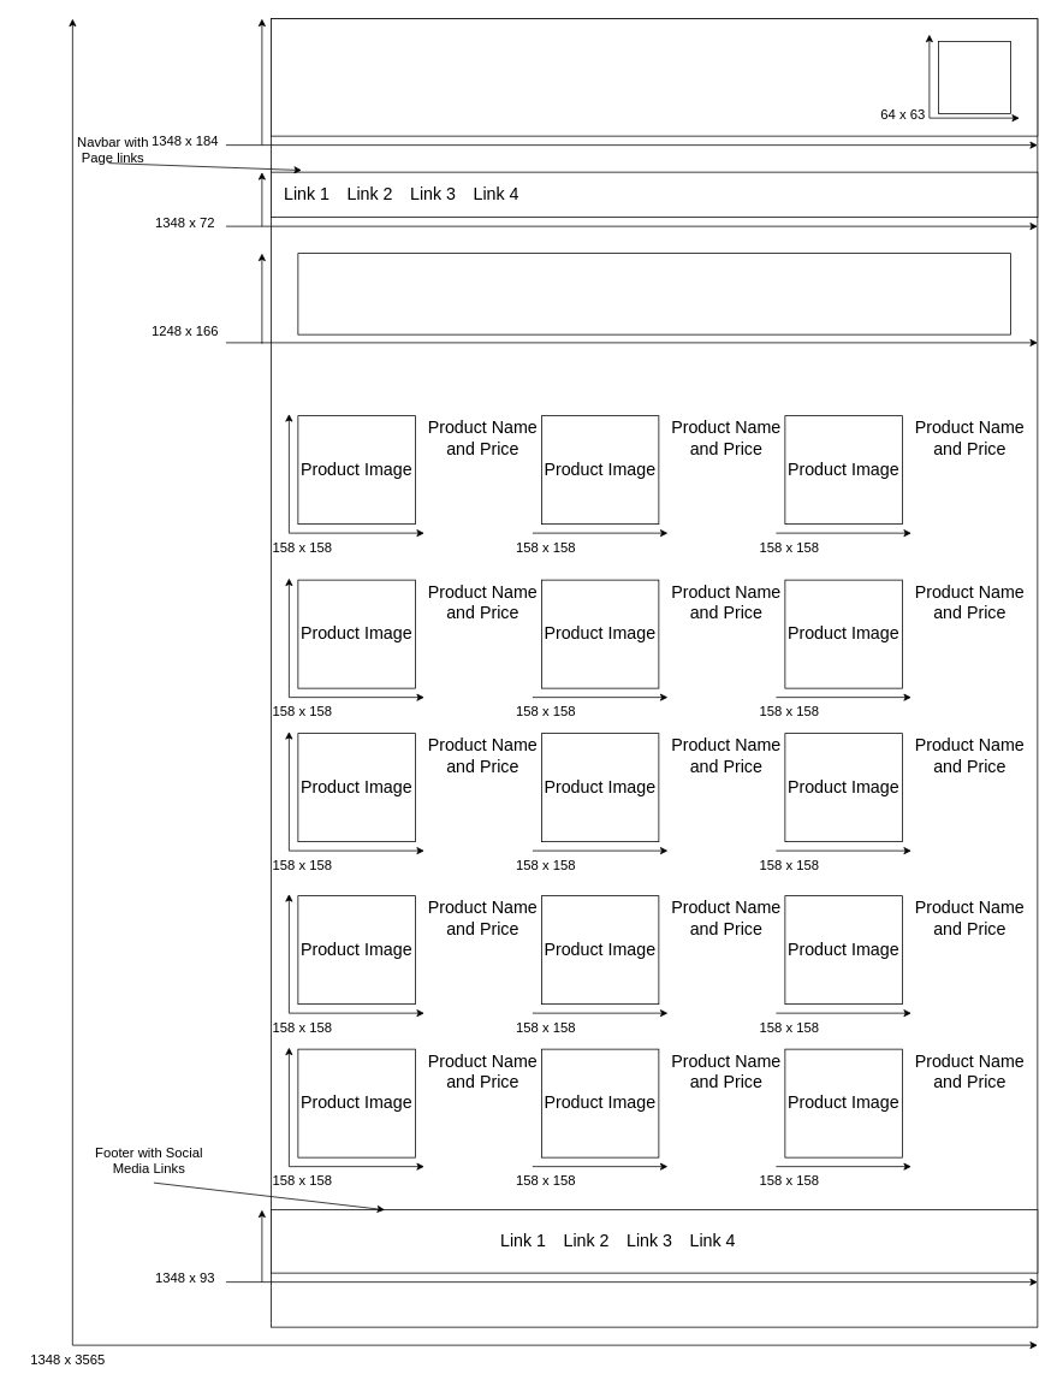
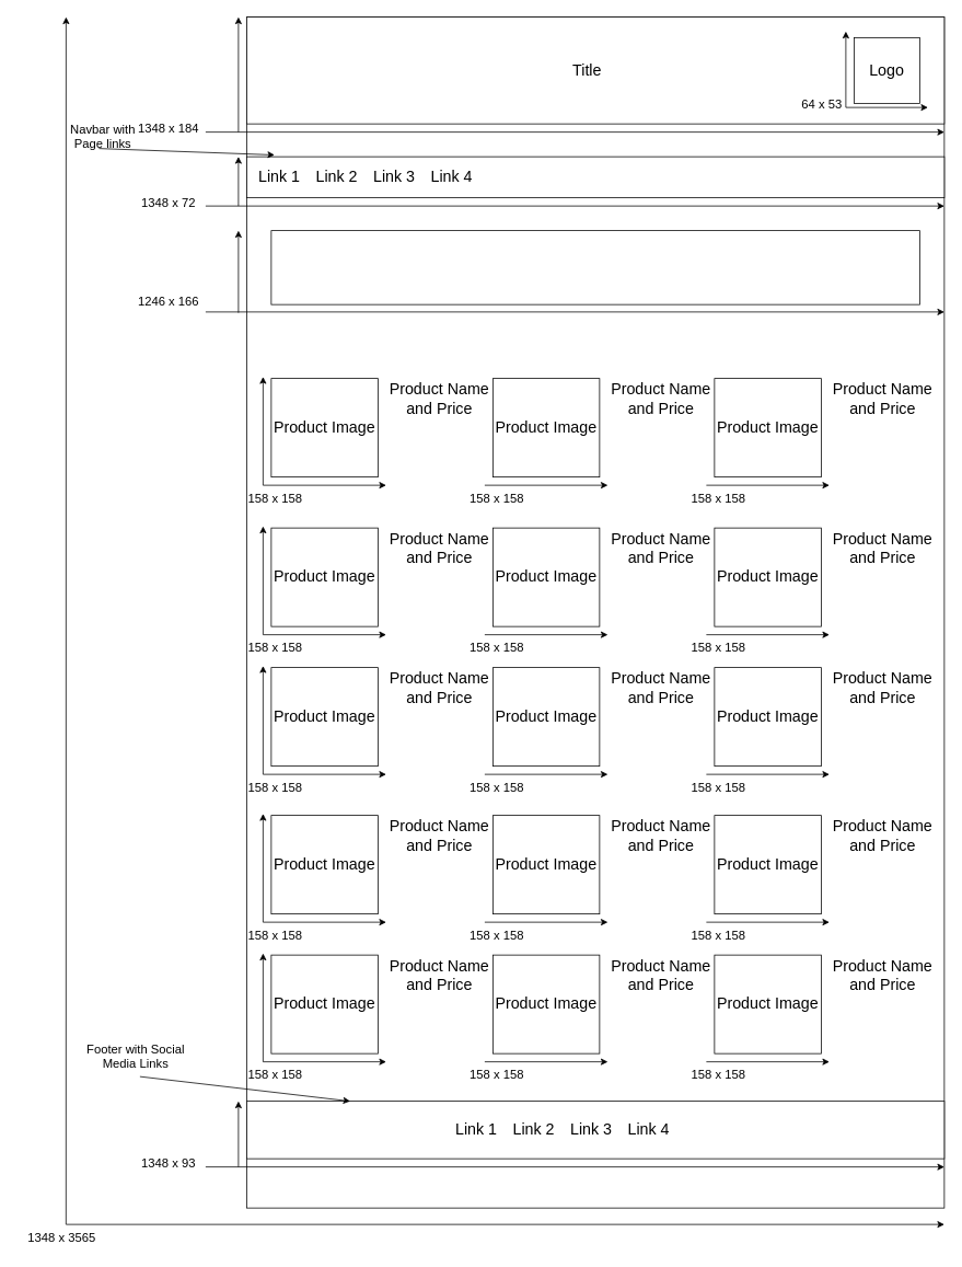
+ <mxCell id="4" value="&lt;font style=&quot;font-size: 19px&quot;&gt;Title&lt;/font&gt;" style="text;html=1;strokeColor=none;fillColor=none;align=center;verticalAlign=middle;whiteSpace=wrap;rounded=0;" parent="1" vertex="1"><mxGeometry x="610" y="30" width="210" height="110" as="geometry" /></mxCell>
+ <mxCell id="6" value="Logo" style="text;html=1;strokeColor=none;fillColor=none;align=center;verticalAlign=middle;whiteSpace=wrap;rounded=0;fontSize=19;" parent="1" vertex="1"><mxGeometry x="1050" y="70" width="60" height="30" as="geometry" /></mxCell>
- <mxCell id="29" value="&lt;font style=&quot;font-size: 15px&quot;&gt;64 x 63&lt;/font&gt;" style="text;html=1;strokeColor=none;fillColor=none;align=center;verticalAlign=middle;whiteSpace=wrap;rounded=0;fontSize=19;" parent="1" vertex="1"><mxGeometry x="946" y="110" width="110" height="30" as="geometry" /></mxCell>
+ <mxCell id="29" value="&lt;font style=&quot;font-size: 15px&quot;&gt;64 x 53&lt;/font&gt;" style="text;html=1;strokeColor=none;fillColor=none;align=center;verticalAlign=middle;whiteSpace=wrap;rounded=0;fontSize=19;" parent="1" vertex="1"><mxGeometry x="946" y="110" width="110" height="30" as="geometry" /></mxCell>
- <mxCell id="28" value="&lt;font style=&quot;font-size: 15px&quot;&gt;1248 x 166&lt;/font&gt;" style="text;html=1;strokeColor=none;fillColor=none;align=center;verticalAlign=middle;whiteSpace=wrap;rounded=0;fontSize=19;" parent="1" vertex="1"><mxGeometry x="150" y="350" width="110" height="30" as="geometry" /></mxCell>
+ <mxCell id="28" value="&lt;font style=&quot;font-size: 15px&quot;&gt;1246 x 166&lt;/font&gt;" style="text;html=1;strokeColor=none;fillColor=none;align=center;verticalAlign=middle;whiteSpace=wrap;rounded=0;fontSize=19;" parent="1" vertex="1"><mxGeometry x="150" y="350" width="110" height="30" as="geometry" /></mxCell>
